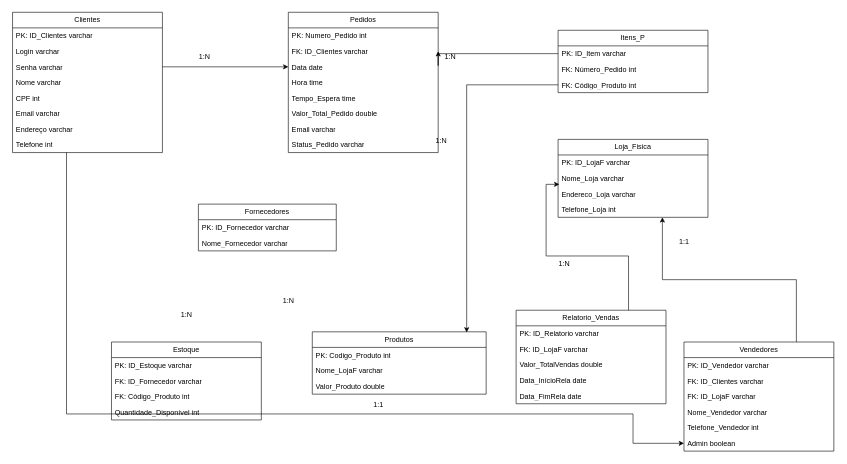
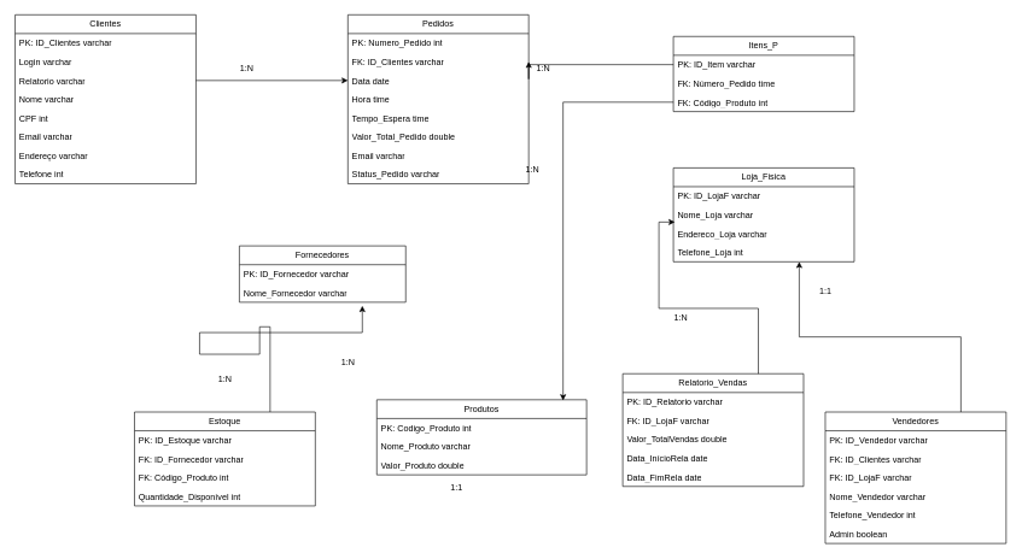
- <mxCell id="6" value="Senha varchar" style="text;strokeColor=none;fillColor=none;align=left;verticalAlign=top;spacingLeft=4;spacingRight=4;overflow=hidden;rotatable=0;points=[[0,0.5],[1,0.5]];portConstraint=eastwest;whiteSpace=wrap;html=1;" parent="3" vertex="1"><mxGeometry y="78" width="250" height="26" as="geometry" /></mxCell>
+ <mxCell id="6" value="Relatorio varchar" style="text;strokeColor=none;fillColor=none;align=left;verticalAlign=top;spacingLeft=4;spacingRight=4;overflow=hidden;rotatable=0;points=[[0,0.5],[1,0.5]];portConstraint=eastwest;whiteSpace=wrap;html=1;" parent="3" vertex="1"><mxGeometry y="78" width="250" height="26" as="geometry" /></mxCell>
- <mxCell id="27" value="FK: Número_Pedido int" style="text;strokeColor=none;fillColor=none;align=left;verticalAlign=top;spacingLeft=4;spacingRight=4;overflow=hidden;rotatable=0;points=[[0,0.5],[1,0.5]];portConstraint=eastwest;whiteSpace=wrap;html=1;" parent="25" vertex="1"><mxGeometry y="52" width="250" height="26" as="geometry" /></mxCell>
+ <mxCell id="27" value="FK: Número_Pedido time" style="text;strokeColor=none;fillColor=none;align=left;verticalAlign=top;spacingLeft=4;spacingRight=4;overflow=hidden;rotatable=0;points=[[0,0.5],[1,0.5]];portConstraint=eastwest;whiteSpace=wrap;html=1;" parent="25" vertex="1"><mxGeometry y="52" width="250" height="26" as="geometry" /></mxCell>
- <mxCell id="2" style="edgeStyle=orthogonalEdgeStyle;rounded=0;orthogonalLoop=1;jettySize=auto;html=1;" parent="1" source="3" target="45" edge="1"><mxGeometry relative="1" as="geometry"><Array as="points"><mxPoint x="110" y="690" /><mxPoint x="1055" y="690" /></Array></mxGeometry></mxCell>
+ <mxCell id="32" style="edgeStyle=orthogonalEdgeStyle;rounded=0;orthogonalLoop=1;jettySize=auto;html=1;exitX=0.75;exitY=0;exitDx=0;exitDy=0;entryX=0.739;entryY=1.192;entryDx=0;entryDy=0;entryPerimeter=0;" parent="1" source="33" target="31" edge="1"><mxGeometry relative="1" as="geometry"><Array as="points"><mxPoint x="373" y="452" /><mxPoint x="358" y="452" /><mxPoint x="358" y="490" /><mxPoint x="275" y="490" /><mxPoint x="275" y="460" /></Array></mxGeometry></mxCell>
- <mxCell id="14" value="Nome_LojaF varchar" style="text;strokeColor=none;fillColor=none;align=left;verticalAlign=top;spacingLeft=4;spacingRight=4;overflow=hidden;rotatable=0;points=[[0,0.5],[1,0.5]];portConstraint=eastwest;whiteSpace=wrap;html=1;" parent="12" vertex="1"><mxGeometry y="52" width="290" height="26" as="geometry" /></mxCell>
+ <mxCell id="14" value="Nome_Produto varchar" style="text;strokeColor=none;fillColor=none;align=left;verticalAlign=top;spacingLeft=4;spacingRight=4;overflow=hidden;rotatable=0;points=[[0,0.5],[1,0.5]];portConstraint=eastwest;whiteSpace=wrap;html=1;" parent="12" vertex="1"><mxGeometry y="52" width="290" height="26" as="geometry" /></mxCell>
